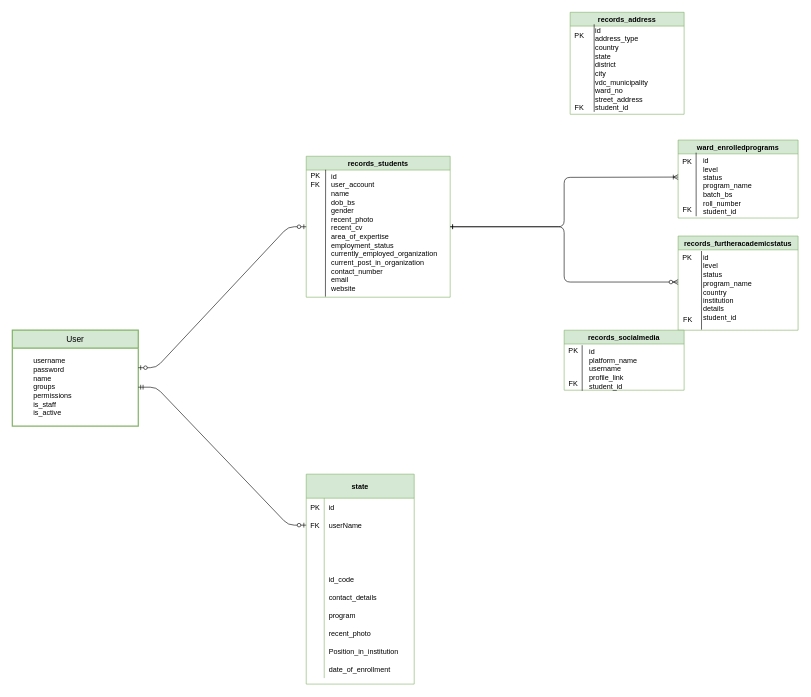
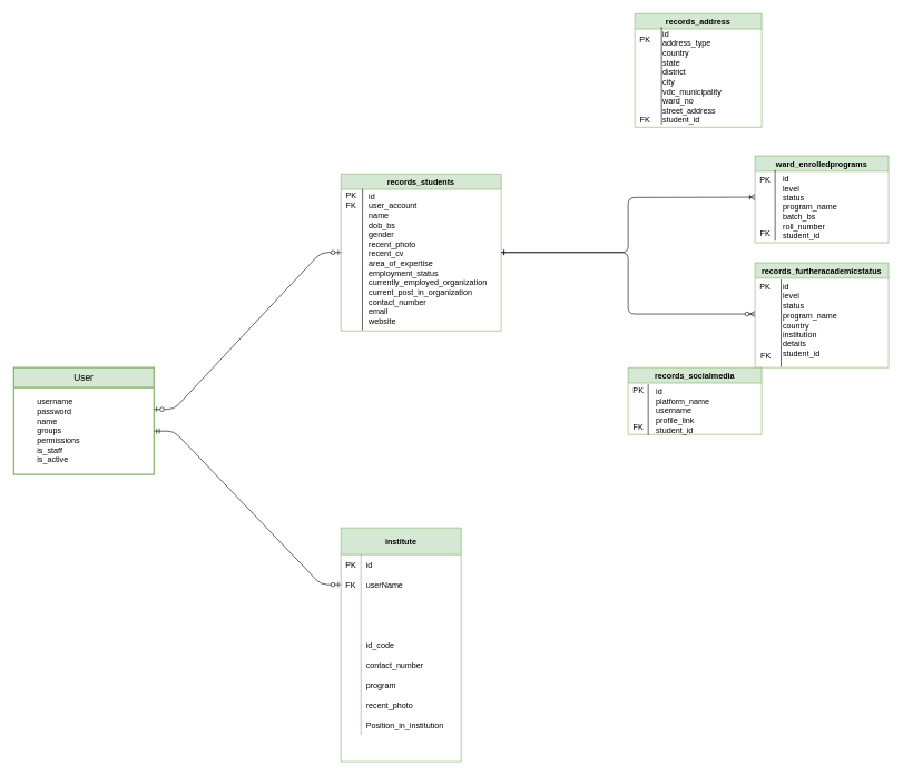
- <mxCell id="36" value="state" style="shape=table;startSize=40;container=1;collapsible=1;childLayout=tableLayout;fixedRows=1;rowLines=0;fontStyle=1;align=center;resizeLast=1;rounded=0;fillColor=#d5e8d4;strokeColor=#82b366;" vertex="1" parent="1"><mxGeometry x="510" y="790" width="180" height="350" as="geometry" /></mxCell>
+ <mxCell id="36" value="institute" style="shape=table;startSize=40;container=1;collapsible=1;childLayout=tableLayout;fixedRows=1;rowLines=0;fontStyle=1;align=center;resizeLast=1;rounded=0;fillColor=#d5e8d4;strokeColor=#82b366;" vertex="1" parent="1"><mxGeometry x="510" y="790" width="180" height="350" as="geometry" /></mxCell>
- <mxCell id="52" value="contact_details" style="shape=partialRectangle;connectable=0;fillColor=none;top=0;left=0;bottom=0;right=0;align=left;spacingLeft=6;overflow=hidden;" vertex="1" parent="50"><mxGeometry x="30" width="150" height="30" as="geometry" /></mxCell>
+ <mxCell id="52" value="contact_number" style="shape=partialRectangle;connectable=0;fillColor=none;top=0;left=0;bottom=0;right=0;align=left;spacingLeft=6;overflow=hidden;" vertex="1" parent="50"><mxGeometry x="30" width="150" height="30" as="geometry" /></mxCell>
- <mxCell id="64" value="date_of_enrollment" style="shape=partialRectangle;connectable=0;fillColor=none;top=0;left=0;bottom=0;right=0;align=left;spacingLeft=6;overflow=hidden;" vertex="1" parent="62"><mxGeometry x="30" width="150" height="30" as="geometry" /></mxCell>
